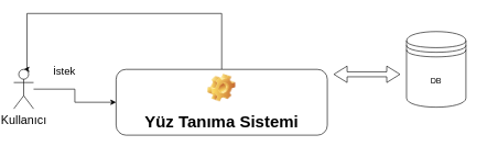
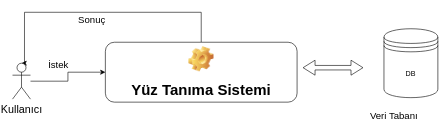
+ <mxCell id="7" value="&lt;span style=&quot;font-size: 16px&quot;&gt;Sonuç&lt;/span&gt;" style="text;html=1;resizable=0;points=[];autosize=1;align=left;verticalAlign=top;spacingTop=-4;" parent="1" vertex="1"><mxGeometry x="128" y="20" width="60" height="20" as="geometry" /></mxCell>
- <mxCell id="8" value="DB" style="shape=datastore;whiteSpace=wrap;html=1;" parent="1" vertex="1"><mxGeometry x="615" y="47.5" width="90" height="115" as="geometry" /></mxCell>
+ <mxCell id="8" value="DB" style="shape=datastore;whiteSpace=wrap;html=1;" parent="1" vertex="1"><mxGeometry x="640" y="47.5" width="90" height="115" as="geometry" /></mxCell>
- <mxCell id="3" value="&lt;font style=&quot;font-size: 25px&quot;&gt;Yüz Tanıma Sistemi&lt;/font&gt;" style="label;whiteSpace=wrap;html=1;align=center;verticalAlign=bottom;spacingLeft=0;spacingBottom=4;imageAlign=center;imageVerticalAlign=top;image=img/clipart/Gear_128x128.png" parent="1" vertex="1"><mxGeometry x="175" y="105" width="320" height="100" as="geometry" /></mxCell>
+ <mxCell id="3" value="&lt;font style=&quot;font-size: 25px&quot;&gt;Yüz Tanıma Sistemi&lt;/font&gt;" style="label;whiteSpace=wrap;html=1;align=center;verticalAlign=bottom;spacingLeft=0;spacingBottom=4;imageAlign=center;imageVerticalAlign=top;image=img/clipart/Gear_128x128.png" parent="1" vertex="1"><mxGeometry x="175" y="70" width="320" height="100" as="geometry" /></mxCell>
+ <mxCell id="9" value="&lt;span style=&quot;font-size: 16px&quot;&gt;Veri Tabanı&lt;/span&gt;" style="text;html=1;resizable=0;points=[];autosize=1;align=left;verticalAlign=top;spacingTop=-4;" parent="1" vertex="1"><mxGeometry x="615" y="180" width="100" height="20" as="geometry" /></mxCell>
